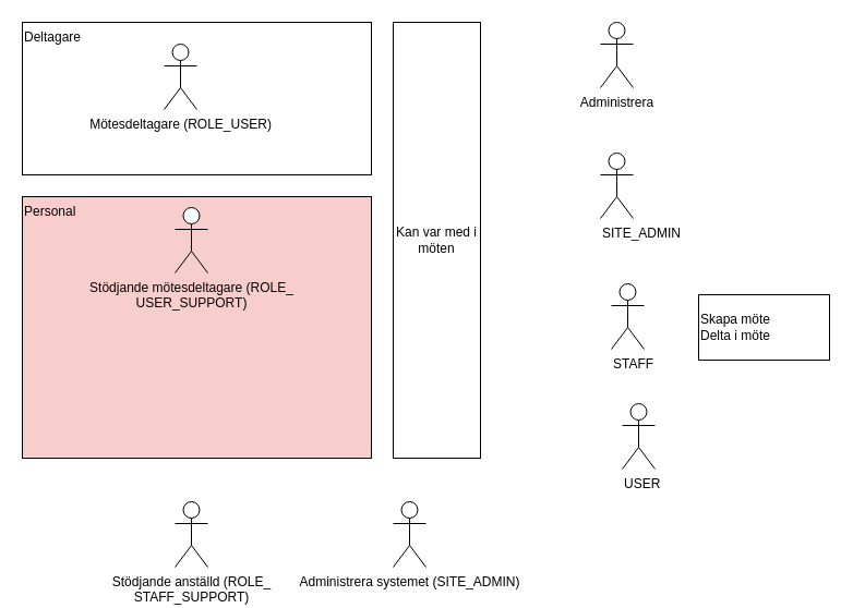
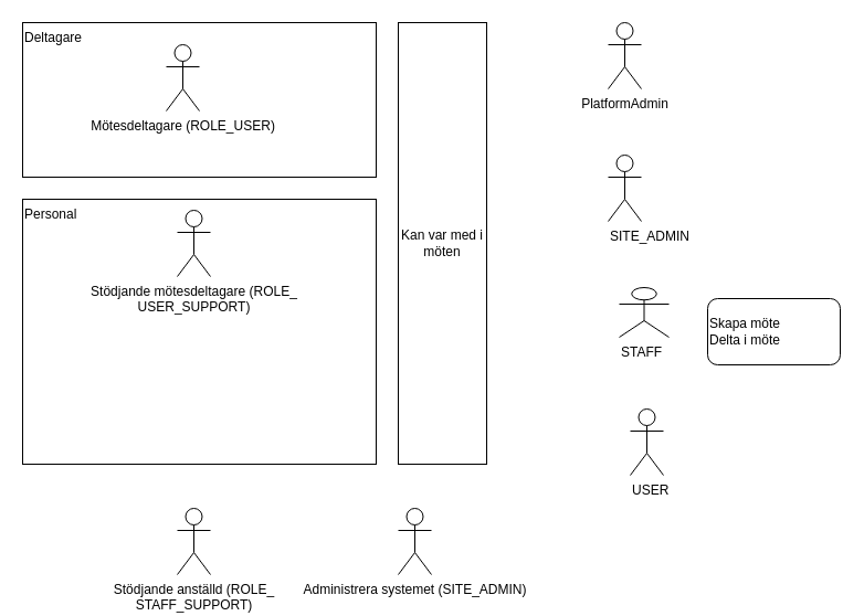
- <mxCell id="7" value="Administrera" style="shape=umlActor;verticalLabelPosition=bottom;verticalAlign=top;html=1;outlineConnect=0;" vertex="1" parent="1"><mxGeometry x="550" y="20" width="30" height="60" as="geometry" /></mxCell>
+ <mxCell id="7" value="PlatformAdmin" style="shape=umlActor;verticalLabelPosition=bottom;verticalAlign=top;html=1;outlineConnect=0;" vertex="1" parent="1"><mxGeometry x="550" y="20" width="30" height="60" as="geometry" /></mxCell>
- <mxCell id="10" value="STAFF" style="shape=umlActor;verticalLabelPosition=bottom;verticalAlign=top;html=1;outlineConnect=0;align=left;" vertex="1" parent="1"><mxGeometry x="560" y="260" width="30" height="60" as="geometry" /></mxCell>
+ <mxCell id="10" value="STAFF" style="shape=umlActor;verticalLabelPosition=bottom;verticalAlign=top;html=1;outlineConnect=0;align=left;" vertex="1" parent="1"><mxGeometry x="560" y="260" width="45" height="45" as="geometry" /></mxCell>
- <mxCell id="2" value="Personal" style="rounded=0;whiteSpace=wrap;html=1;align=left;verticalAlign=top;fillColor=#f8cecc;" vertex="1" parent="1"><mxGeometry x="20" y="180" width="320" height="240" as="geometry" /></mxCell>
+ <mxCell id="2" value="Personal" style="rounded=0;whiteSpace=wrap;html=1;align=left;verticalAlign=top;" vertex="1" parent="1"><mxGeometry x="20" y="180" width="320" height="240" as="geometry" /></mxCell>
- <mxCell id="13" value="Skapa möte&lt;br&gt;Delta i möte" style="rounded=0;whiteSpace=wrap;html=1;align=left;" vertex="1" parent="1"><mxGeometry x="640" y="270" width="120" height="60" as="geometry" /></mxCell>
+ <mxCell id="13" value="Skapa möte&lt;br&gt;Delta i möte" style="whiteSpace=wrap;html=1;align=left;rounded=1;" vertex="1" parent="1"><mxGeometry x="640" y="270" width="120" height="60" as="geometry" /></mxCell>
